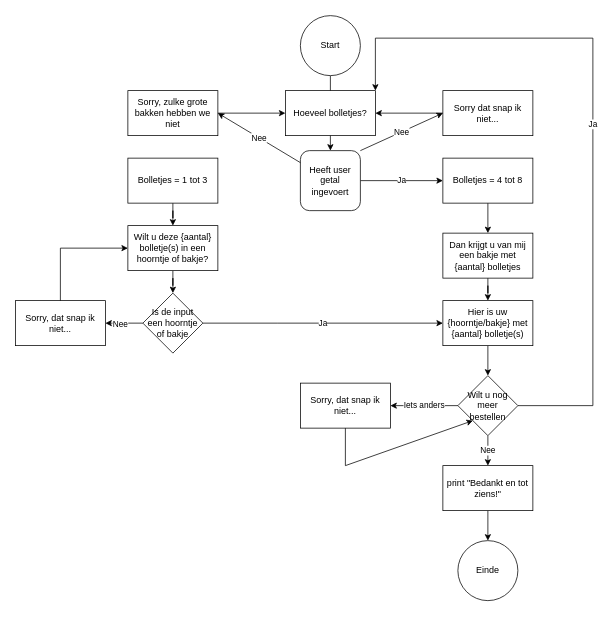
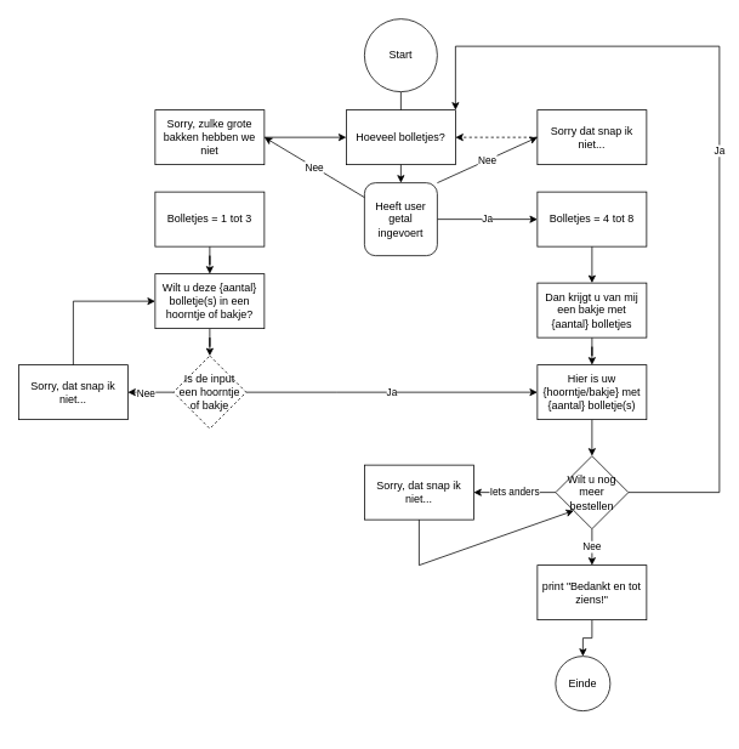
- <mxCell id="16" value="" style="endArrow=classic;html=1;rounded=0;exitX=0;exitY=0.5;exitDx=0;exitDy=0;entryX=1;entryY=0.5;entryDx=0;entryDy=0;" edge="1" parent="1" source="12" target="4"><mxGeometry width="50" height="50" relative="1" as="geometry"><mxPoint x="360" y="240" as="sourcePoint" /><mxPoint x="410" y="190" as="targetPoint" /></mxGeometry></mxCell>
+ <mxCell id="16" value="" style="endArrow=classic;html=1;rounded=0;exitX=0;exitY=0.5;exitDx=0;exitDy=0;entryX=1;entryY=0.5;entryDx=0;entryDy=0;dashed=1;" edge="1" parent="1" source="12" target="4"><mxGeometry width="50" height="50" relative="1" as="geometry"><mxPoint x="360" y="240" as="sourcePoint" /><mxPoint x="410" y="190" as="targetPoint" /></mxGeometry></mxCell>
- <mxCell id="24" value="Is de input een hoorntje of bakje" style="rhombus;whiteSpace=wrap;html=1;" vertex="1" parent="1"><mxGeometry x="190" y="390" width="80" height="80" as="geometry" /></mxCell>
+ <mxCell id="24" value="Is de input een hoorntje of bakje" style="rhombus;whiteSpace=wrap;html=1;dashed=1;" vertex="1" parent="1"><mxGeometry x="190" y="390" width="80" height="80" as="geometry" /></mxCell>
- <mxCell id="34" value="Einde" style="ellipse;whiteSpace=wrap;html=1;" vertex="1" parent="1"><mxGeometry x="610" y="720" width="80" height="80" as="geometry" /></mxCell>
+ <mxCell id="34" value="Einde" style="ellipse;whiteSpace=wrap;html=1;" vertex="1" parent="1"><mxGeometry x="610" y="720" width="60" height="60" as="geometry" /></mxCell>
